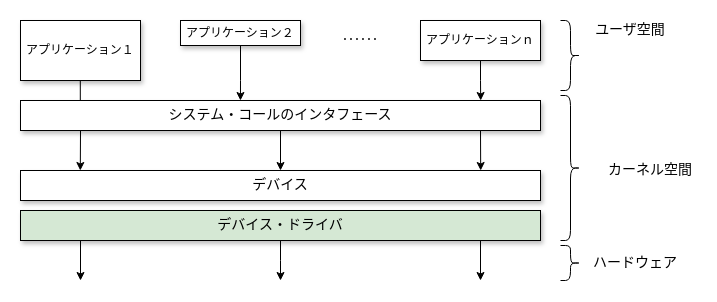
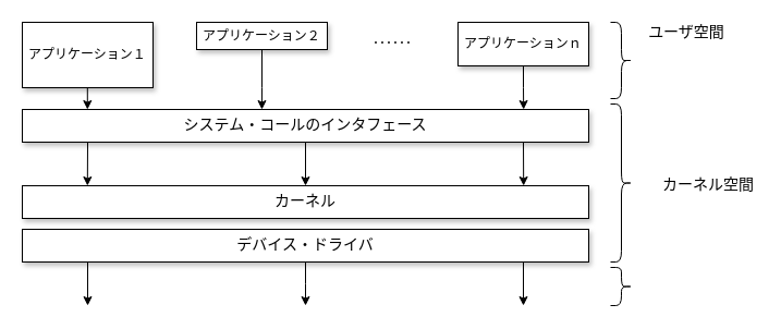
- <mxCell id="2" style="edgeStyle=orthogonalEdgeStyle;rounded=0;orthogonalLoop=1;jettySize=auto;html=1;entryX=0.115;entryY=0;entryDx=0;entryDy=0;entryPerimeter=0;endArrow=none;" parent="1" source="3" target="10" edge="1"><mxGeometry relative="1" as="geometry"><mxPoint x="80" y="90" as="targetPoint" /><Array as="points"><mxPoint x="80" y="80" /></Array></mxGeometry></mxCell>
+ <mxCell id="2" style="edgeStyle=orthogonalEdgeStyle;rounded=0;orthogonalLoop=1;jettySize=auto;html=1;entryX=0.115;entryY=0;entryDx=0;entryDy=0;entryPerimeter=0;" parent="1" source="3" target="10" edge="1"><mxGeometry relative="1" as="geometry"><mxPoint x="80" y="90" as="targetPoint" /><Array as="points"><mxPoint x="80" y="80" /></Array></mxGeometry></mxCell>
- <mxCell id="11" value="&lt;font face=&quot;ヒラギノ角ゴ Pro W5&quot; style=&quot;font-size: 14px&quot;&gt;デバイス&lt;/font&gt;" style="rounded=0;whiteSpace=wrap;html=1;shadow=1;" parent="1" vertex="1"><mxGeometry x="20" y="170" width="520" height="30" as="geometry" /></mxCell>
+ <mxCell id="11" value="&lt;font face=&quot;ヒラギノ角ゴ Pro W5&quot; style=&quot;font-size: 14px&quot;&gt;カーネル&lt;/font&gt;" style="rounded=0;whiteSpace=wrap;html=1;shadow=1;" parent="1" vertex="1"><mxGeometry x="20" y="170" width="520" height="30" as="geometry" /></mxCell>
- <mxCell id="13" value="&lt;font face=&quot;ヒラギノ角ゴ Pro W5&quot; style=&quot;font-size: 14px&quot;&gt;デバイス・ドライバ&lt;/font&gt;" style="rounded=0;whiteSpace=wrap;html=1;shadow=1;fillColor=#d5e8d4;" parent="1" vertex="1"><mxGeometry x="20" y="210" width="520" height="30" as="geometry" /></mxCell>
+ <mxCell id="13" value="&lt;font face=&quot;ヒラギノ角ゴ Pro W5&quot; style=&quot;font-size: 14px&quot;&gt;デバイス・ドライバ&lt;/font&gt;" style="rounded=0;whiteSpace=wrap;html=1;shadow=1;" parent="1" vertex="1"><mxGeometry x="20" y="210" width="520" height="30" as="geometry" /></mxCell>
- <mxCell id="23" value="&lt;font style=&quot;font-size: 14px&quot;&gt;ハードウェア&lt;/font&gt;" style="text;html=1;strokeColor=none;fillColor=none;align=center;verticalAlign=middle;whiteSpace=wrap;rounded=0;shadow=0;fontFamily=ヒラギノ角ゴ Pro W5;fontSize=12;" parent="1" vertex="1"><mxGeometry x="590" y="253" width="90" height="20" as="geometry" /></mxCell>
